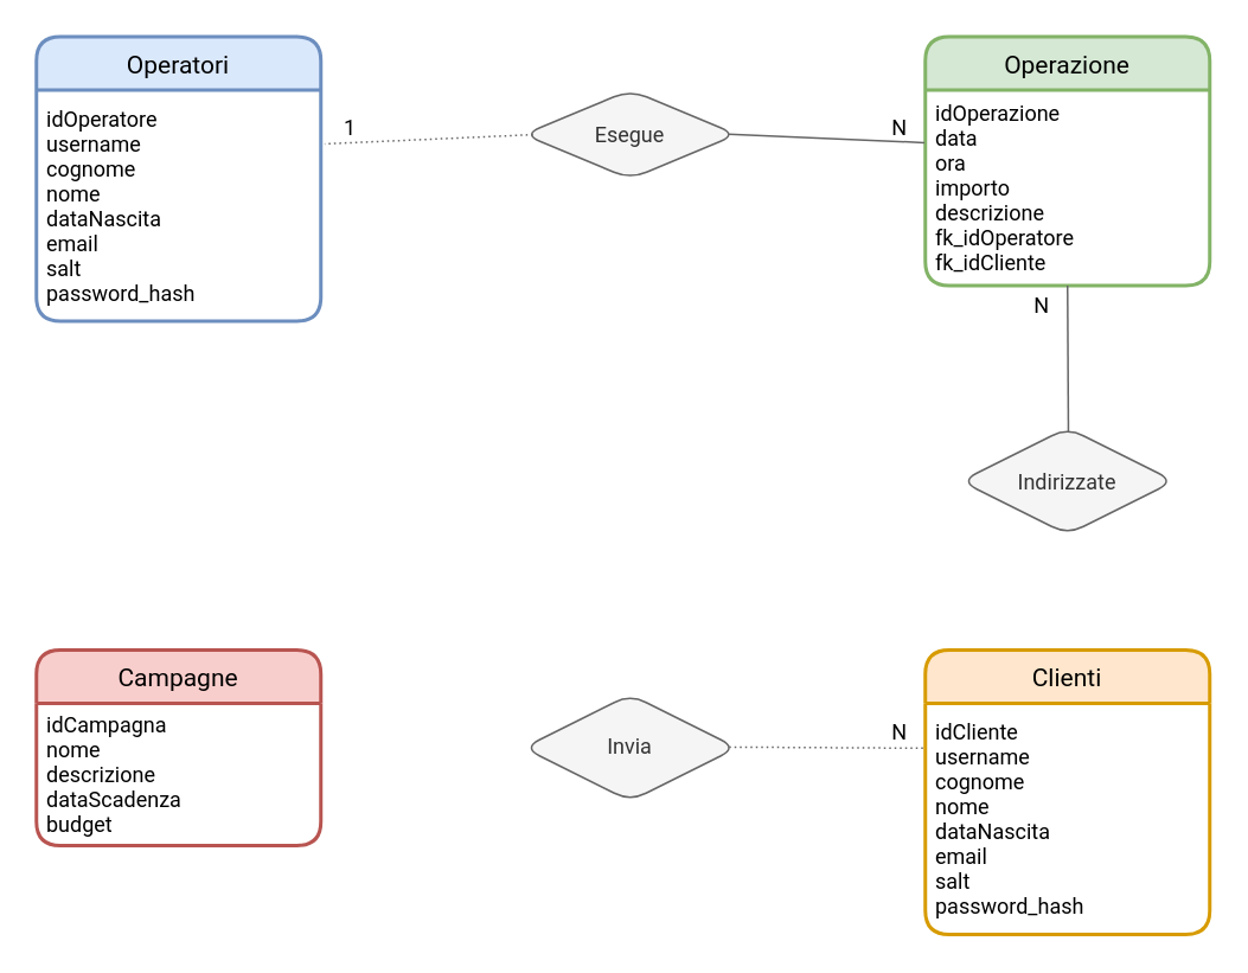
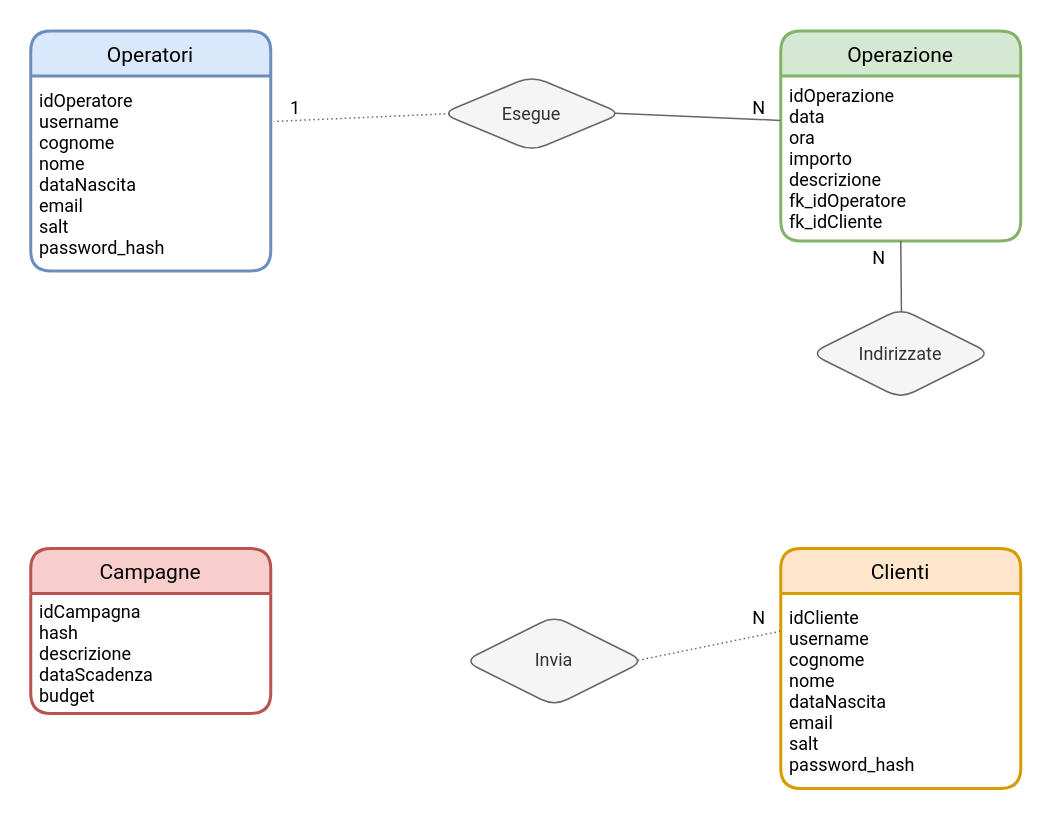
- <mxCell id="9" value="Indirizzate" style="shape=rhombus;perimeter=rhombusPerimeter;align=center;rounded=1;shadow=0;glass=0;sketch=0;fontFamily=Roboto;fontSource=https%3A%2F%2Ffonts.google.com%2Fshare%3Fselection.family%3DMontserrat;strokeColor=#666666;fillColor=#f5f5f5;fontColor=#333333;labelBackgroundColor=none;labelBorderColor=none;verticalAlign=middle;" vertex="1" parent="1"><mxGeometry x="540" y="240" width="120" height="60" as="geometry" /></mxCell>
+ <mxCell id="9" value="Indirizzate" style="shape=rhombus;perimeter=rhombusPerimeter;align=center;rounded=1;shadow=0;glass=0;sketch=0;fontFamily=Roboto;fontSource=https%3A%2F%2Ffonts.google.com%2Fshare%3Fselection.family%3DMontserrat;strokeColor=#666666;fillColor=#f5f5f5;fontColor=#333333;labelBackgroundColor=none;labelBorderColor=none;verticalAlign=middle;" vertex="1" parent="1"><mxGeometry x="540" y="205" width="120" height="60" as="geometry" /></mxCell>
- <mxCell id="11" value="idCampagna&#10;nome&#10;descrizione&#10;dataScadenza&#10;budget" style="align=left;strokeColor=none;fillColor=none;spacingLeft=4;fontSize=12;verticalAlign=middle;resizable=0;rotatable=0;part=1;fontStyle=0;fontFamily=Roboto;fontSource=https%3A%2F%2Ffonts.google.com%2Fshare%3Fselection.family%3DMontserrat;labelBackgroundColor=none;labelBorderColor=none;" vertex="1" parent="10"><mxGeometry y="30" width="160" height="80" as="geometry" /></mxCell>
+ <mxCell id="11" value="idCampagna&#10;hash&#10;descrizione&#10;dataScadenza&#10;budget" style="align=left;strokeColor=none;fillColor=none;spacingLeft=4;fontSize=12;verticalAlign=middle;resizable=0;rotatable=0;part=1;fontStyle=0;fontFamily=Roboto;fontSource=https%3A%2F%2Ffonts.google.com%2Fshare%3Fselection.family%3DMontserrat;labelBackgroundColor=none;labelBorderColor=none;" vertex="1" parent="10"><mxGeometry y="30" width="160" height="80" as="geometry" /></mxCell>
- <mxCell id="12" value="Invia" style="shape=rhombus;perimeter=rhombusPerimeter;whiteSpace=wrap;html=1;align=center;rounded=1;shadow=0;glass=0;labelBackgroundColor=none;sketch=0;fontFamily=Roboto;fontSource=https%3A%2F%2Ffonts.google.com%2Fshare%3Fselection.family%3DMontserrat;strokeColor=#666666;fillColor=#f5f5f5;fontColor=#333333;" vertex="1" parent="1"><mxGeometry x="294" y="390" width="120" height="60" as="geometry" /></mxCell>
+ <mxCell id="12" value="Invia" style="shape=rhombus;perimeter=rhombusPerimeter;whiteSpace=wrap;html=1;align=center;rounded=1;shadow=0;glass=0;labelBackgroundColor=none;sketch=0;fontFamily=Roboto;fontSource=https%3A%2F%2Ffonts.google.com%2Fshare%3Fselection.family%3DMontserrat;strokeColor=#666666;fillColor=#f5f5f5;fontColor=#333333;" vertex="1" parent="1"><mxGeometry x="309" y="410" width="120" height="60" as="geometry" /></mxCell>
